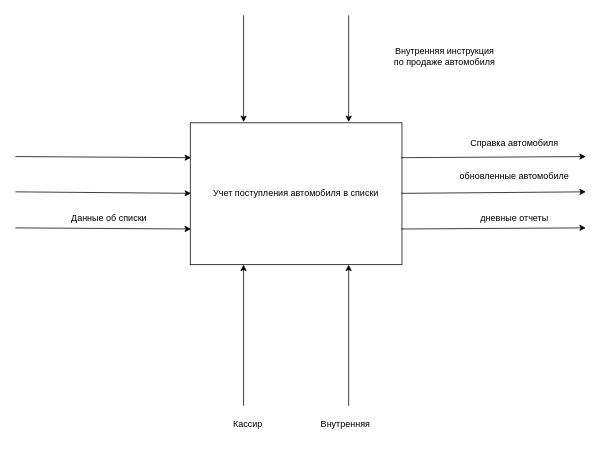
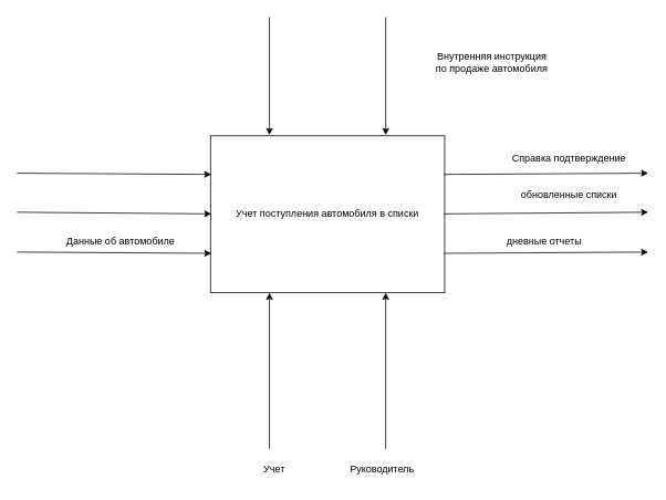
- <mxCell id="8" value="Справка автомобиля" style="text;html=1;align=center;verticalAlign=middle;whiteSpace=wrap;rounded=0;" parent="1" vertex="1"><mxGeometry x="600" y="175" width="170" height="30" as="geometry" /></mxCell>
+ <mxCell id="8" value="Справка подтверждение" style="text;html=1;align=center;verticalAlign=middle;whiteSpace=wrap;rounded=0;" parent="1" vertex="1"><mxGeometry x="600" y="175" width="170" height="30" as="geometry" /></mxCell>
- <mxCell id="10" value="обновленные автомобиле" style="text;html=1;align=center;verticalAlign=middle;whiteSpace=wrap;rounded=0;" parent="1" vertex="1"><mxGeometry x="595" y="220" width="180" height="30" as="geometry" /></mxCell>
+ <mxCell id="10" value="обновленные списки" style="text;html=1;align=center;verticalAlign=middle;whiteSpace=wrap;rounded=0;" parent="1" vertex="1"><mxGeometry x="595" y="220" width="180" height="30" as="geometry" /></mxCell>
- <mxCell id="6" value="Данные об списки" style="text;html=1;align=center;verticalAlign=middle;whiteSpace=wrap;rounded=0;" parent="1" vertex="1"><mxGeometry x="70" y="275" width="150" height="30" as="geometry" /></mxCell>
+ <mxCell id="6" value="Данные об автомобиле" style="text;html=1;align=center;verticalAlign=middle;whiteSpace=wrap;rounded=0;" parent="1" vertex="1"><mxGeometry x="70" y="275" width="150" height="30" as="geometry" /></mxCell>
- <mxCell id="12" value="дневные отчеты" style="text;html=1;align=center;verticalAlign=middle;whiteSpace=wrap;rounded=0;" parent="1" vertex="1"><mxGeometry x="630" y="275" width="110" height="30" as="geometry" /></mxCell>
+ <mxCell id="12" value="дневные отчеты" style="text;html=1;align=center;verticalAlign=middle;whiteSpace=wrap;rounded=0;" parent="1" vertex="1"><mxGeometry x="600" y="275" width="110" height="30" as="geometry" /></mxCell>
- <mxCell id="17" value="Кассир" style="text;html=1;align=center;verticalAlign=middle;whiteSpace=wrap;rounded=0;" parent="1" vertex="1"><mxGeometry x="300" y="550" width="60" height="30" as="geometry" /></mxCell>
+ <mxCell id="17" value="Учет" style="text;html=1;align=center;verticalAlign=middle;whiteSpace=wrap;rounded=0;" parent="1" vertex="1"><mxGeometry x="300" y="550" width="60" height="30" as="geometry" /></mxCell>
- <mxCell id="19" value="Внутренняя" style="text;html=1;align=center;verticalAlign=middle;whiteSpace=wrap;rounded=0;" parent="1" vertex="1"><mxGeometry x="430" y="550" width="60" height="30" as="geometry" /></mxCell>
+ <mxCell id="19" value="Руководитель" style="text;html=1;align=center;verticalAlign=middle;whiteSpace=wrap;rounded=0;" parent="1" vertex="1"><mxGeometry x="430" y="550" width="60" height="30" as="geometry" /></mxCell>
